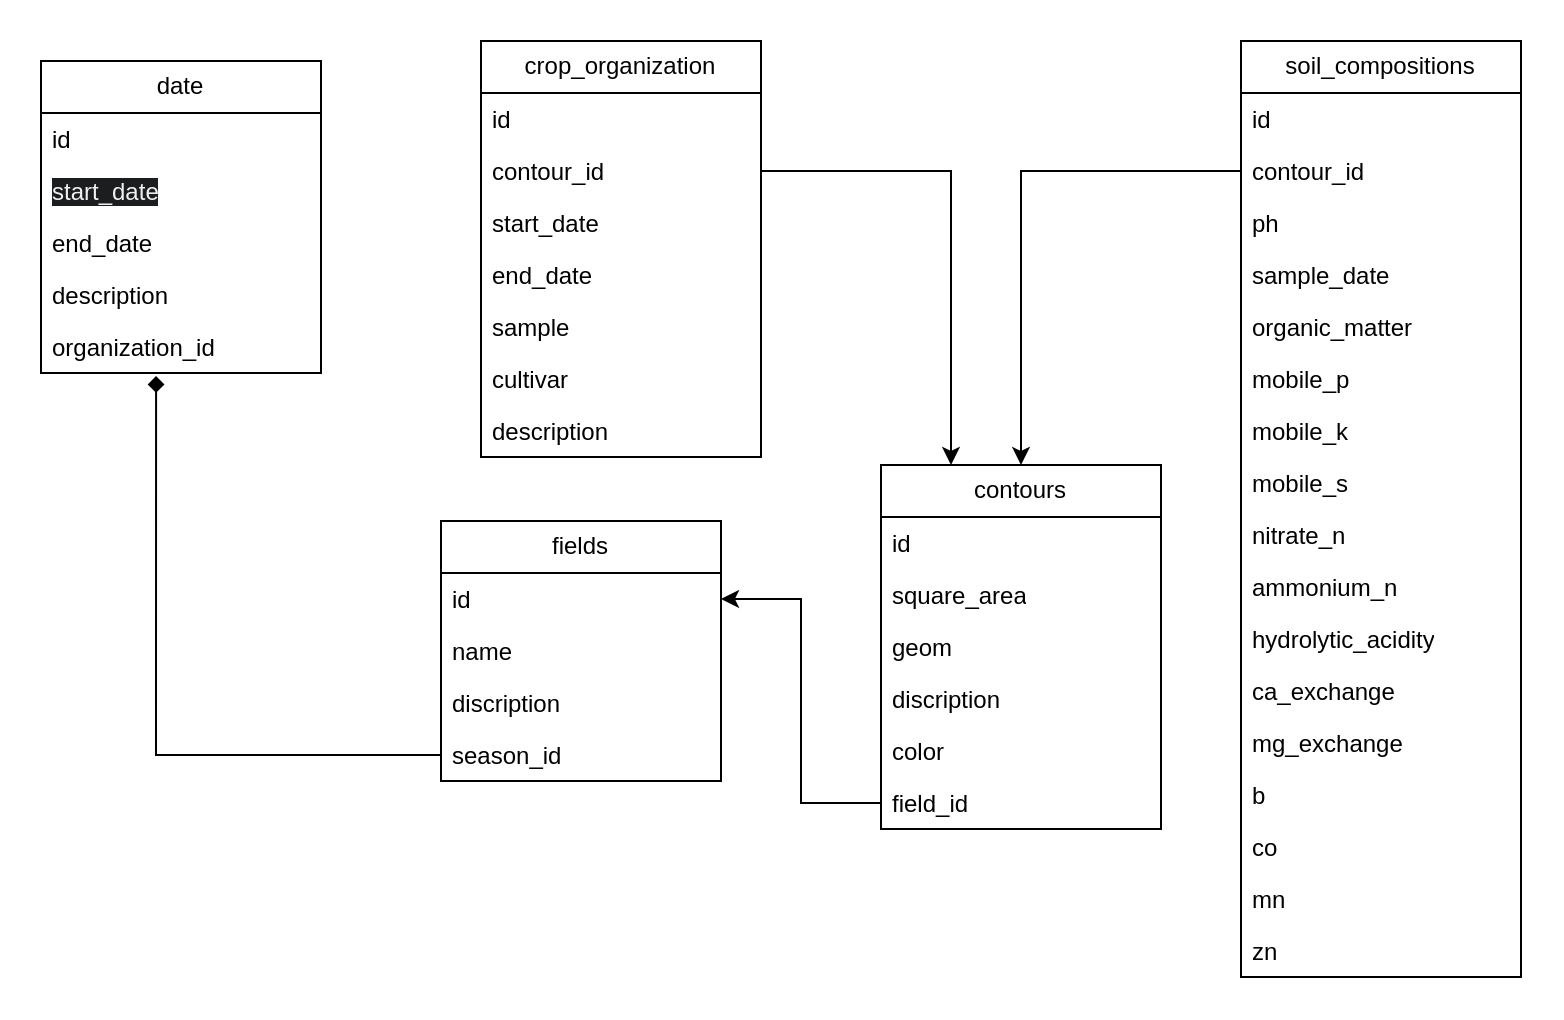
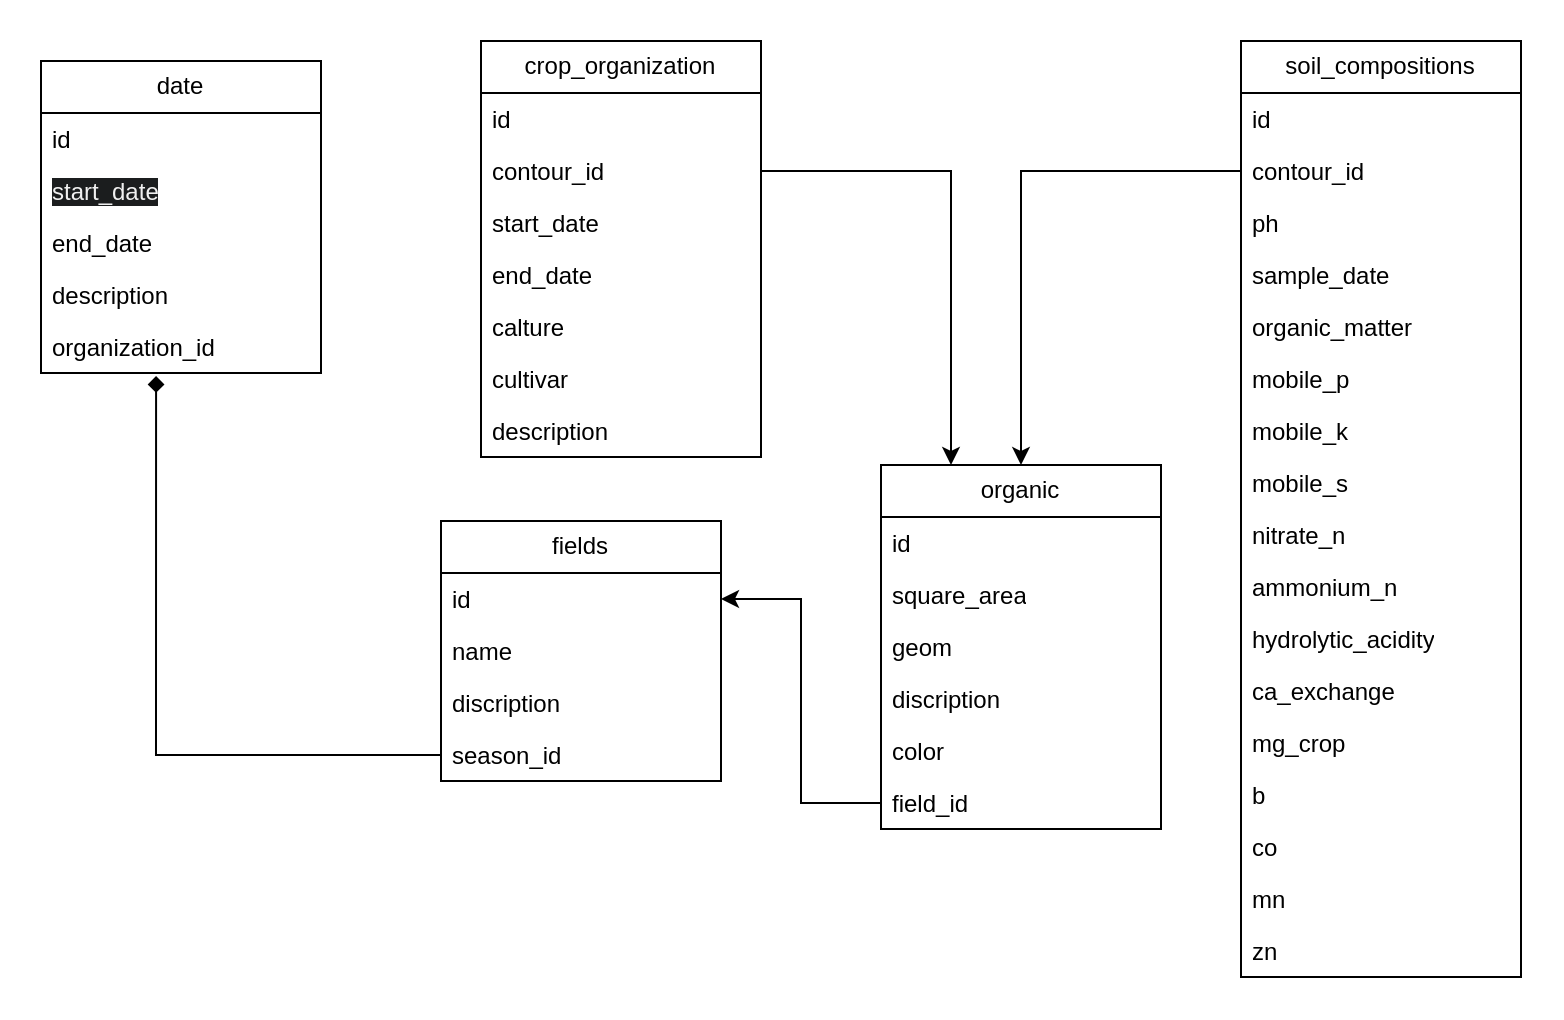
- <mxCell id="13" value="sample" style="text;strokeColor=none;fillColor=none;align=left;verticalAlign=top;spacingLeft=4;spacingRight=4;overflow=hidden;rotatable=0;points=[[0,0.5],[1,0.5]];portConstraint=eastwest;whiteSpace=wrap;html=1;" parent="8" vertex="1"><mxGeometry y="130" width="140" height="26" as="geometry" /></mxCell>
+ <mxCell id="13" value="calture" style="text;strokeColor=none;fillColor=none;align=left;verticalAlign=top;spacingLeft=4;spacingRight=4;overflow=hidden;rotatable=0;points=[[0,0.5],[1,0.5]];portConstraint=eastwest;whiteSpace=wrap;html=1;" parent="8" vertex="1"><mxGeometry y="130" width="140" height="26" as="geometry" /></mxCell>
- <mxCell id="39" value="contours" style="swimlane;fontStyle=0;childLayout=stackLayout;horizontal=1;startSize=26;fillColor=none;horizontalStack=0;resizeParent=1;resizeParentMax=0;resizeLast=0;collapsible=1;marginBottom=0;whiteSpace=wrap;html=1;" parent="1" vertex="1"><mxGeometry x="440" y="232" width="140" height="182" as="geometry" /></mxCell>
+ <mxCell id="39" value="organic" style="swimlane;fontStyle=0;childLayout=stackLayout;horizontal=1;startSize=26;fillColor=none;horizontalStack=0;resizeParent=1;resizeParentMax=0;resizeLast=0;collapsible=1;marginBottom=0;whiteSpace=wrap;html=1;" parent="1" vertex="1"><mxGeometry x="440" y="232" width="140" height="182" as="geometry" /></mxCell>
- <mxCell id="34" value="mg_exchange" style="text;strokeColor=none;fillColor=none;align=left;verticalAlign=top;spacingLeft=4;spacingRight=4;overflow=hidden;rotatable=0;points=[[0,0.5],[1,0.5]];portConstraint=eastwest;whiteSpace=wrap;html=1;" parent="21" vertex="1"><mxGeometry y="338" width="140" height="26" as="geometry" /></mxCell>
+ <mxCell id="34" value="mg_crop" style="text;strokeColor=none;fillColor=none;align=left;verticalAlign=top;spacingLeft=4;spacingRight=4;overflow=hidden;rotatable=0;points=[[0,0.5],[1,0.5]];portConstraint=eastwest;whiteSpace=wrap;html=1;" parent="21" vertex="1"><mxGeometry y="338" width="140" height="26" as="geometry" /></mxCell>
